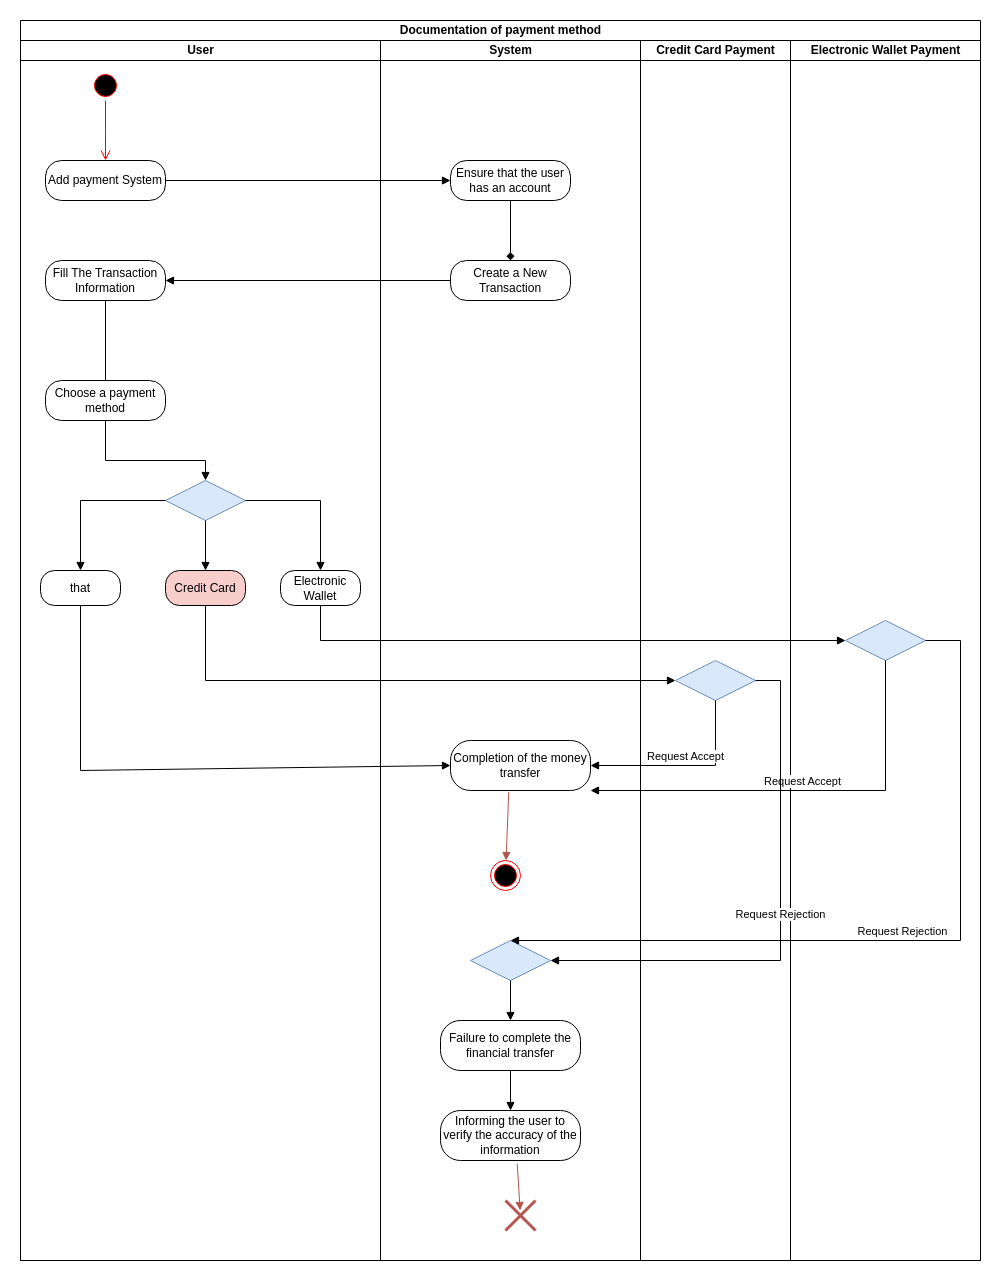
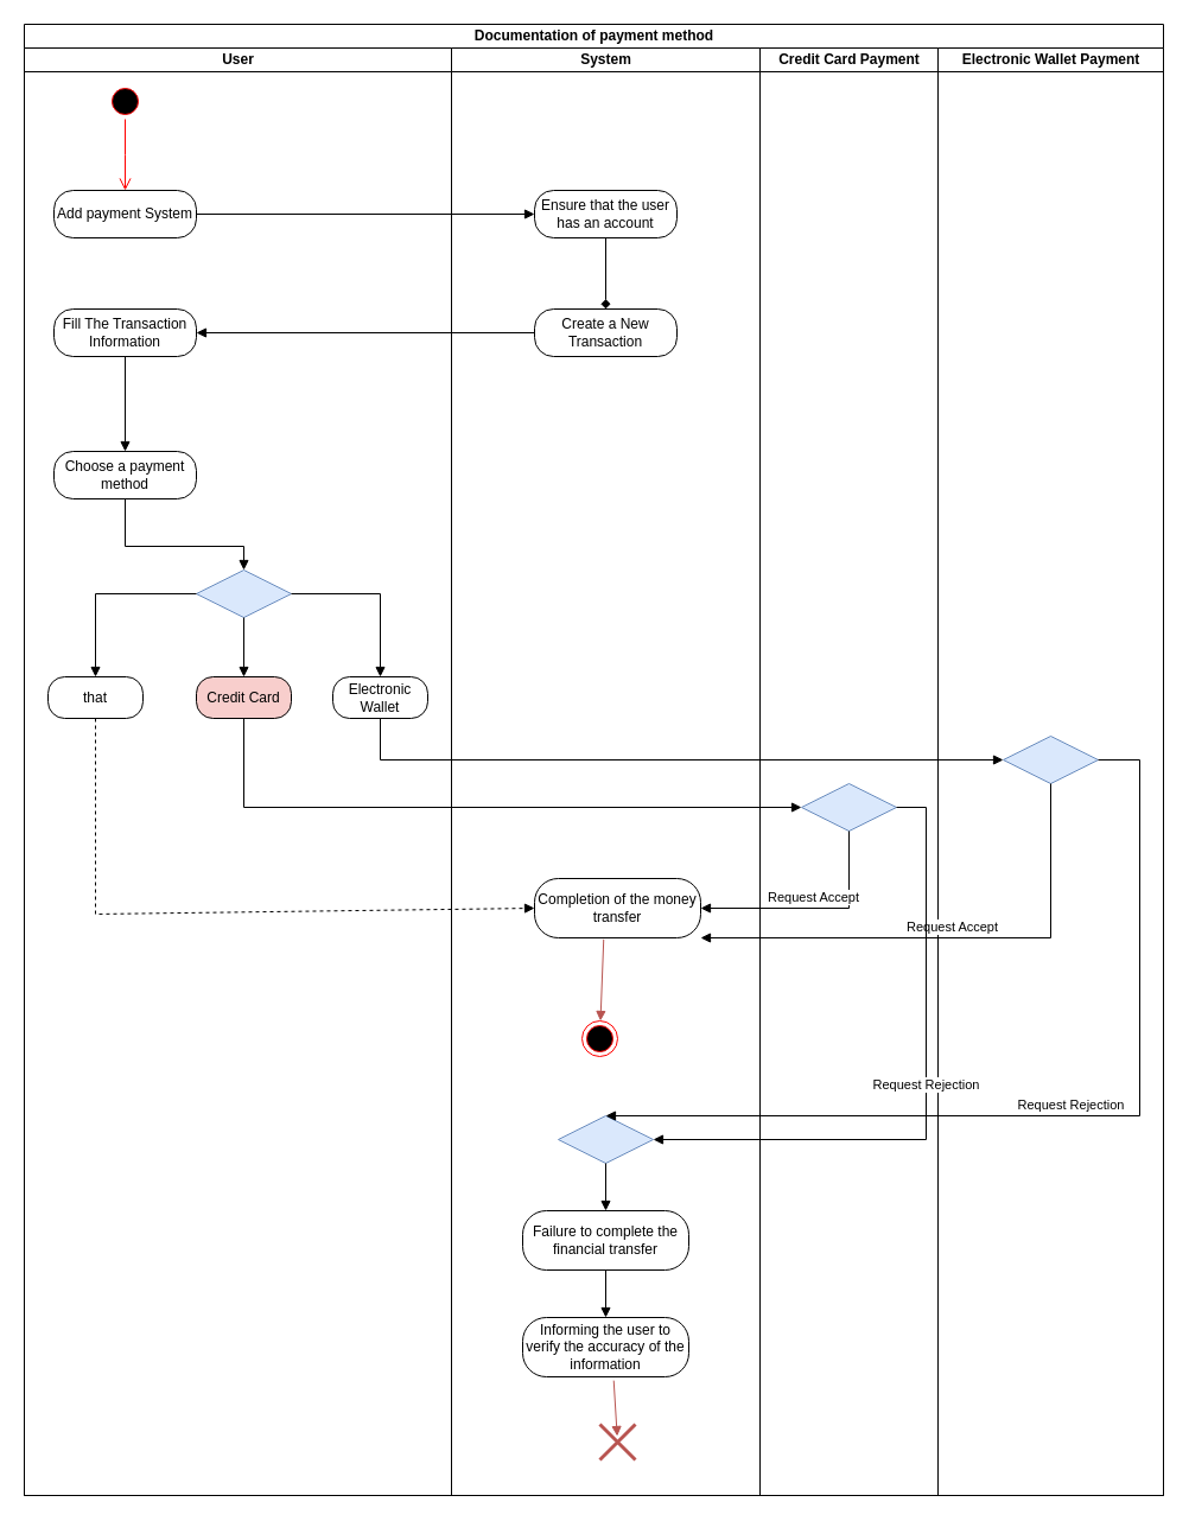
- <mxCell id="9" value="" style="html=1;verticalAlign=bottom;endArrow=none;curved=0;rounded=0;entryX=0.5;entryY=0;entryDx=0;entryDy=0;exitX=0.5;exitY=1;exitDx=0;exitDy=0;" parent="3" source="7" target="8" edge="1"><mxGeometry width="80" relative="1" as="geometry"><mxPoint x="126" y="390" as="sourcePoint" /><mxPoint x="126" y="450" as="targetPoint" /></mxGeometry></mxCell>
+ <mxCell id="9" value="" style="html=1;verticalAlign=bottom;endArrow=block;curved=0;rounded=0;entryX=0.5;entryY=0;entryDx=0;entryDy=0;exitX=0.5;exitY=1;exitDx=0;exitDy=0;" parent="3" source="7" target="8" edge="1"><mxGeometry width="80" relative="1" as="geometry"><mxPoint x="126" y="390" as="sourcePoint" /><mxPoint x="126" y="450" as="targetPoint" /></mxGeometry></mxCell>
- <mxCell id="39" value="" style="html=1;verticalAlign=bottom;endArrow=block;curved=0;rounded=0;exitX=0.5;exitY=1;exitDx=0;exitDy=0;entryX=0;entryY=0.5;entryDx=0;entryDy=0;" parent="2" source="13" target="23" edge="1"><mxGeometry width="80" relative="1" as="geometry"><mxPoint x="59.47" y="610" as="sourcePoint" /><mxPoint x="450" y="660" as="targetPoint" /><Array as="points"><mxPoint x="60" y="750" /></Array></mxGeometry></mxCell>
+ <mxCell id="39" value="" style="html=1;verticalAlign=bottom;endArrow=block;curved=0;rounded=0;exitX=0.5;exitY=1;exitDx=0;exitDy=0;entryX=0;entryY=0.5;entryDx=0;entryDy=0;dashed=1;" parent="2" source="13" target="23" edge="1"><mxGeometry width="80" relative="1" as="geometry"><mxPoint x="59.47" y="610" as="sourcePoint" /><mxPoint x="450" y="660" as="targetPoint" /><Array as="points"><mxPoint x="60" y="750" /></Array></mxGeometry></mxCell>
